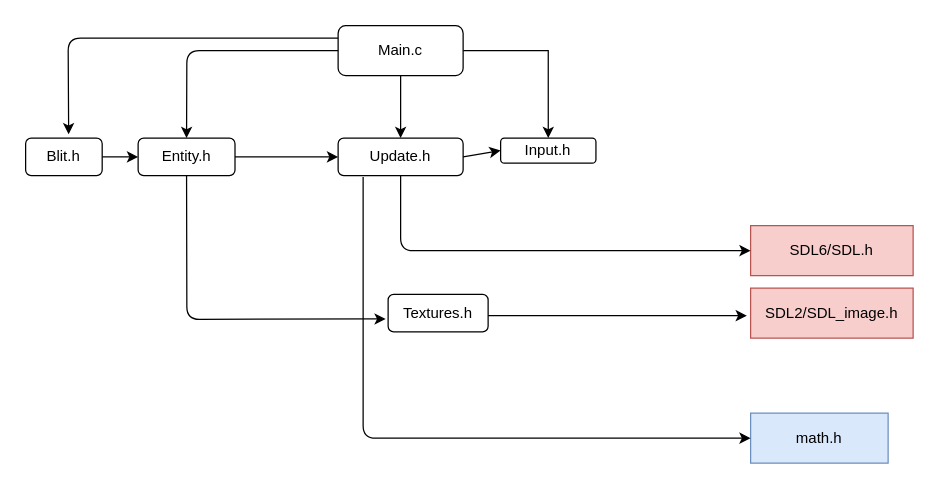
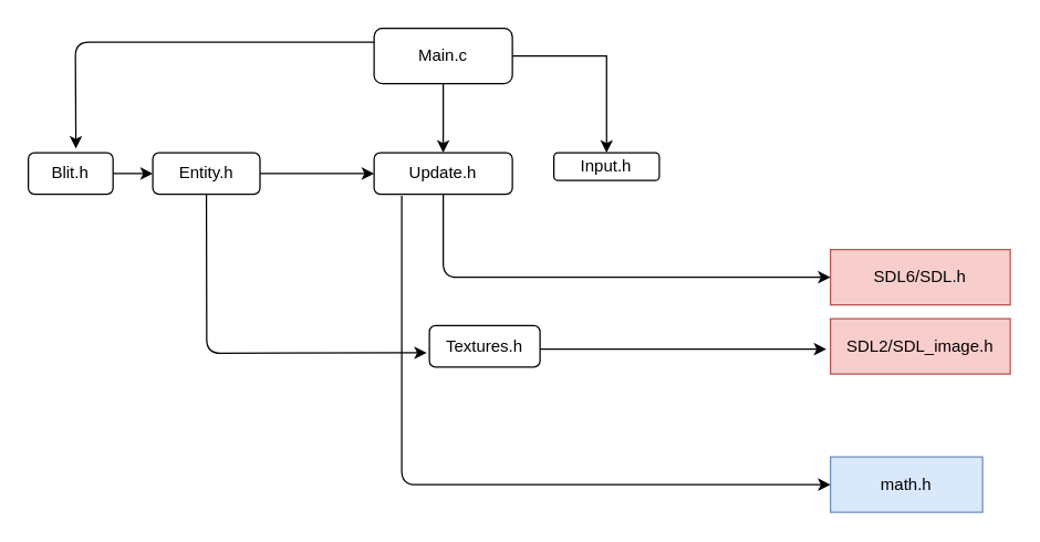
- <mxCell id="14" value="" style="endArrow=classic;html=1;exitX=0;exitY=0.5;exitDx=0;exitDy=0;entryX=0.5;entryY=0;entryDx=0;entryDy=0;" edge="1" parent="1" source="3" target="7"><mxGeometry width="50" height="50" relative="1" as="geometry"><mxPoint x="150" y="120" as="sourcePoint" /><mxPoint x="200" y="70" as="targetPoint" /><Array as="points"><mxPoint x="149" y="40" /></Array></mxGeometry></mxCell>
- <mxCell id="19" value="" style="endArrow=classic;html=1;entryX=0;entryY=0.5;entryDx=0;entryDy=0;exitX=1;exitY=0.5;exitDx=0;exitDy=0;" edge="1" parent="1" source="11" target="9"><mxGeometry width="50" height="50" relative="1" as="geometry"><mxPoint x="370" y="130" as="sourcePoint" /><mxPoint x="420" y="80" as="targetPoint" /></mxGeometry></mxCell>
